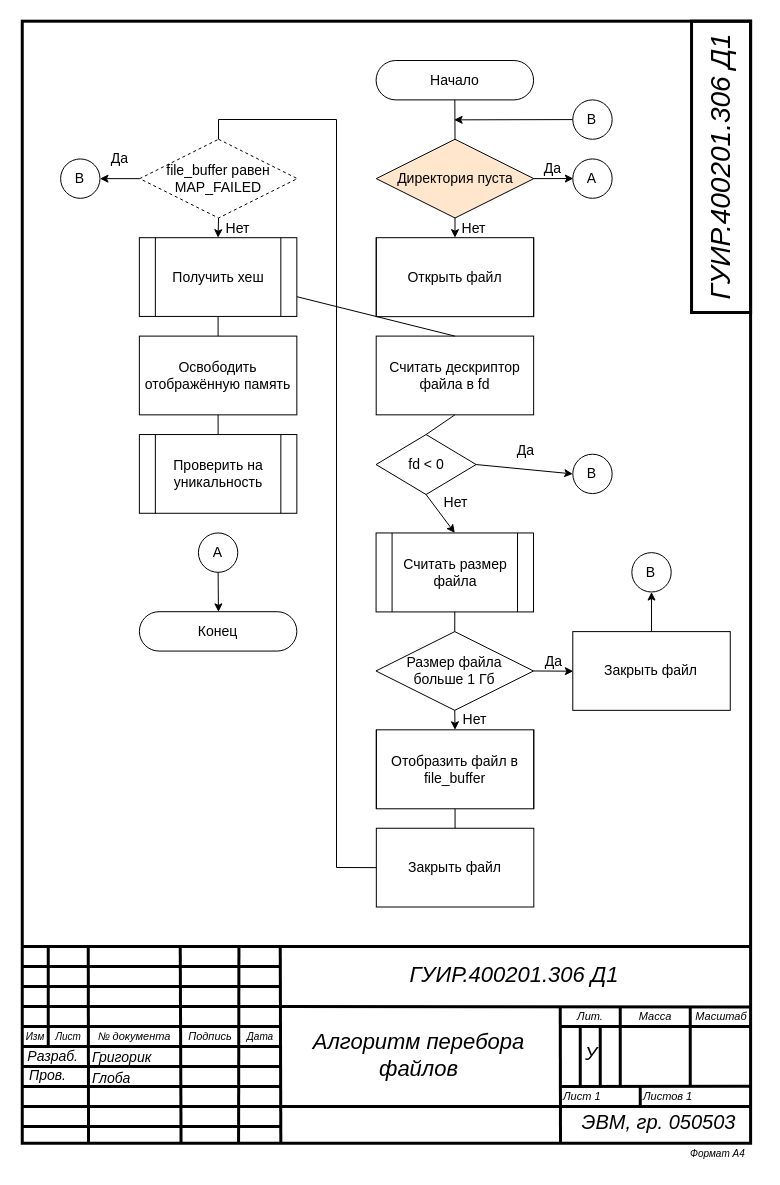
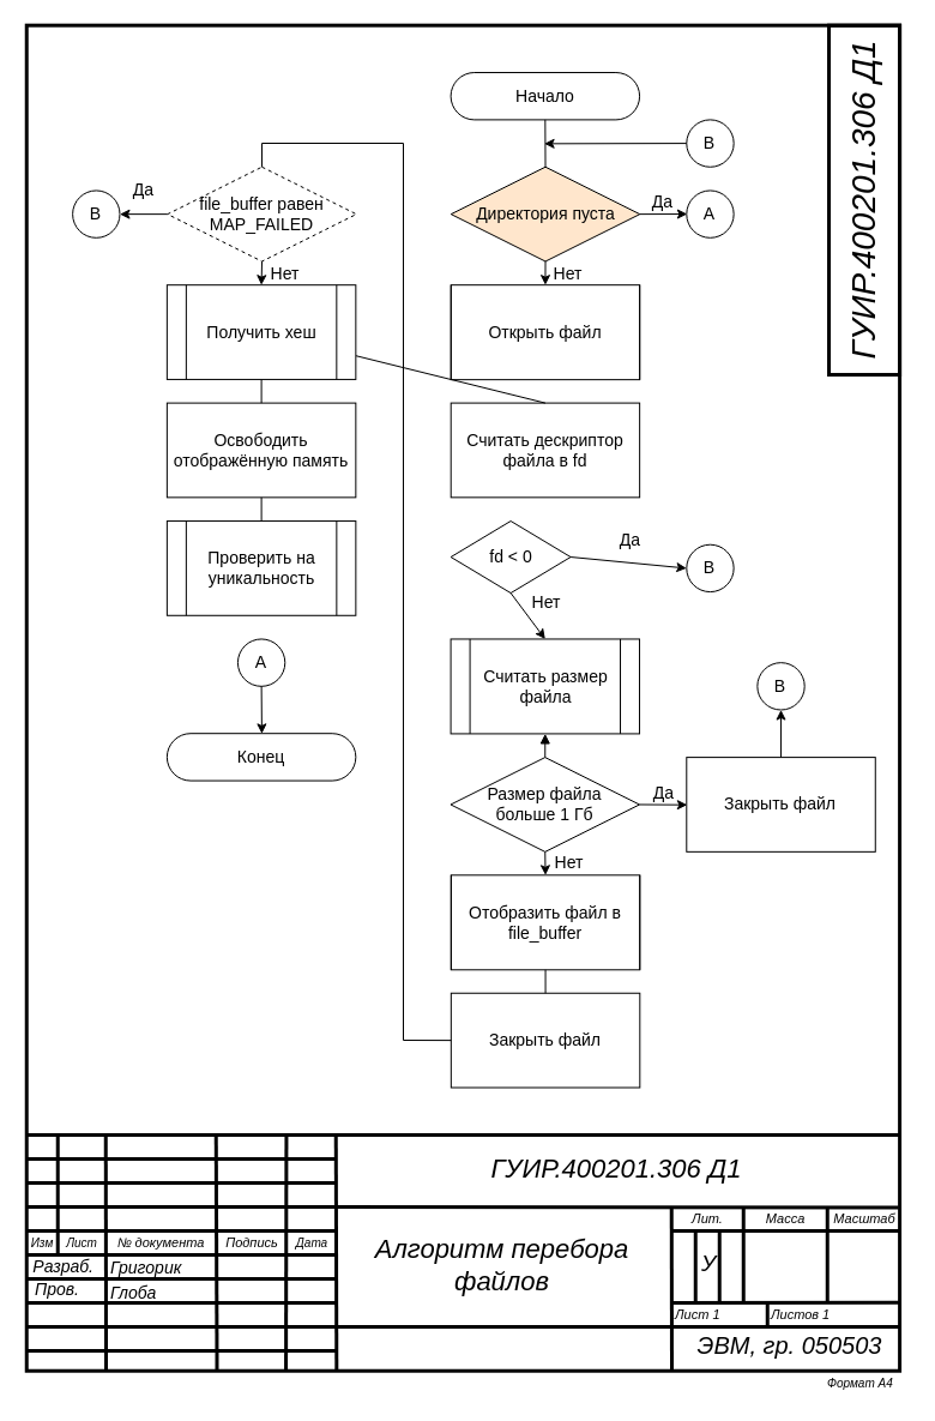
- <mxCell id="9" value="" style="endArrow=none;html=1;labelBackgroundColor=none;fontSize=14;exitX=0.5;exitY=0;exitDx=0;exitDy=0;entryX=0.5;entryY=1;entryDx=0;entryDy=0;" parent="1" source="5" target="4" edge="1"><mxGeometry width="50" height="50" relative="1" as="geometry"><mxPoint x="493.78" y="473.39" as="sourcePoint" /><mxPoint x="454.38" y="414.03" as="targetPoint" /></mxGeometry></mxCell>
- <mxCell id="14" value="" style="endArrow=none;html=1;labelBackgroundColor=none;fontSize=14;exitX=0.5;exitY=0;exitDx=0;exitDy=0;entryX=0.5;entryY=1;entryDx=0;entryDy=0;" parent="1" source="13" target="12" edge="1"><mxGeometry width="50" height="50" relative="1" as="geometry"><mxPoint x="532.74" y="631.12" as="sourcePoint" /><mxPoint x="591.59" y="572.34" as="targetPoint" /></mxGeometry></mxCell>
+ <mxCell id="14" value="" style="endArrow=block;html=1;labelBackgroundColor=none;fontSize=14;exitX=0.5;exitY=0;exitDx=0;exitDy=0;entryX=0.5;entryY=1;entryDx=0;entryDy=0;" parent="1" source="13" target="12" edge="1"><mxGeometry width="50" height="50" relative="1" as="geometry"><mxPoint x="532.74" y="631.12" as="sourcePoint" /><mxPoint x="591.59" y="572.34" as="targetPoint" /></mxGeometry></mxCell>
